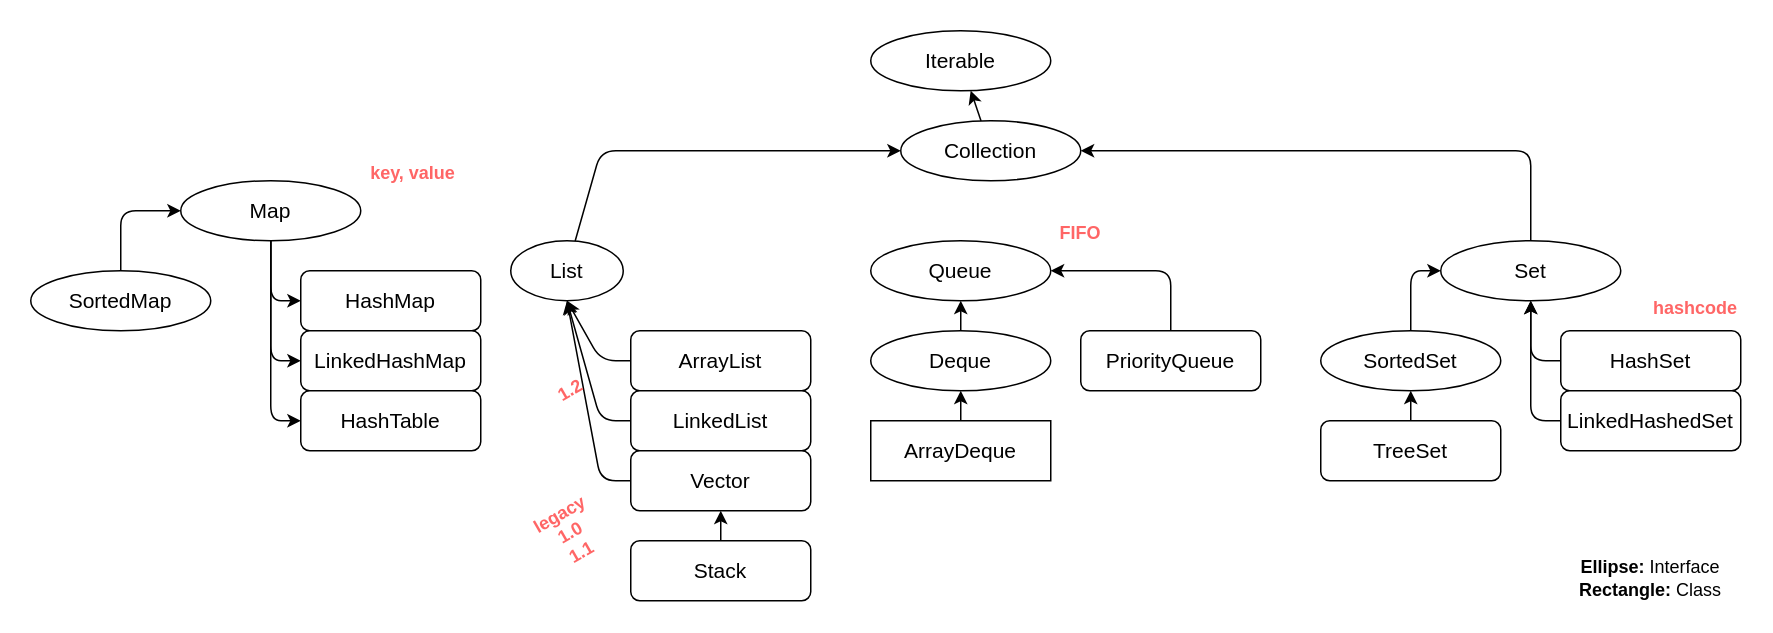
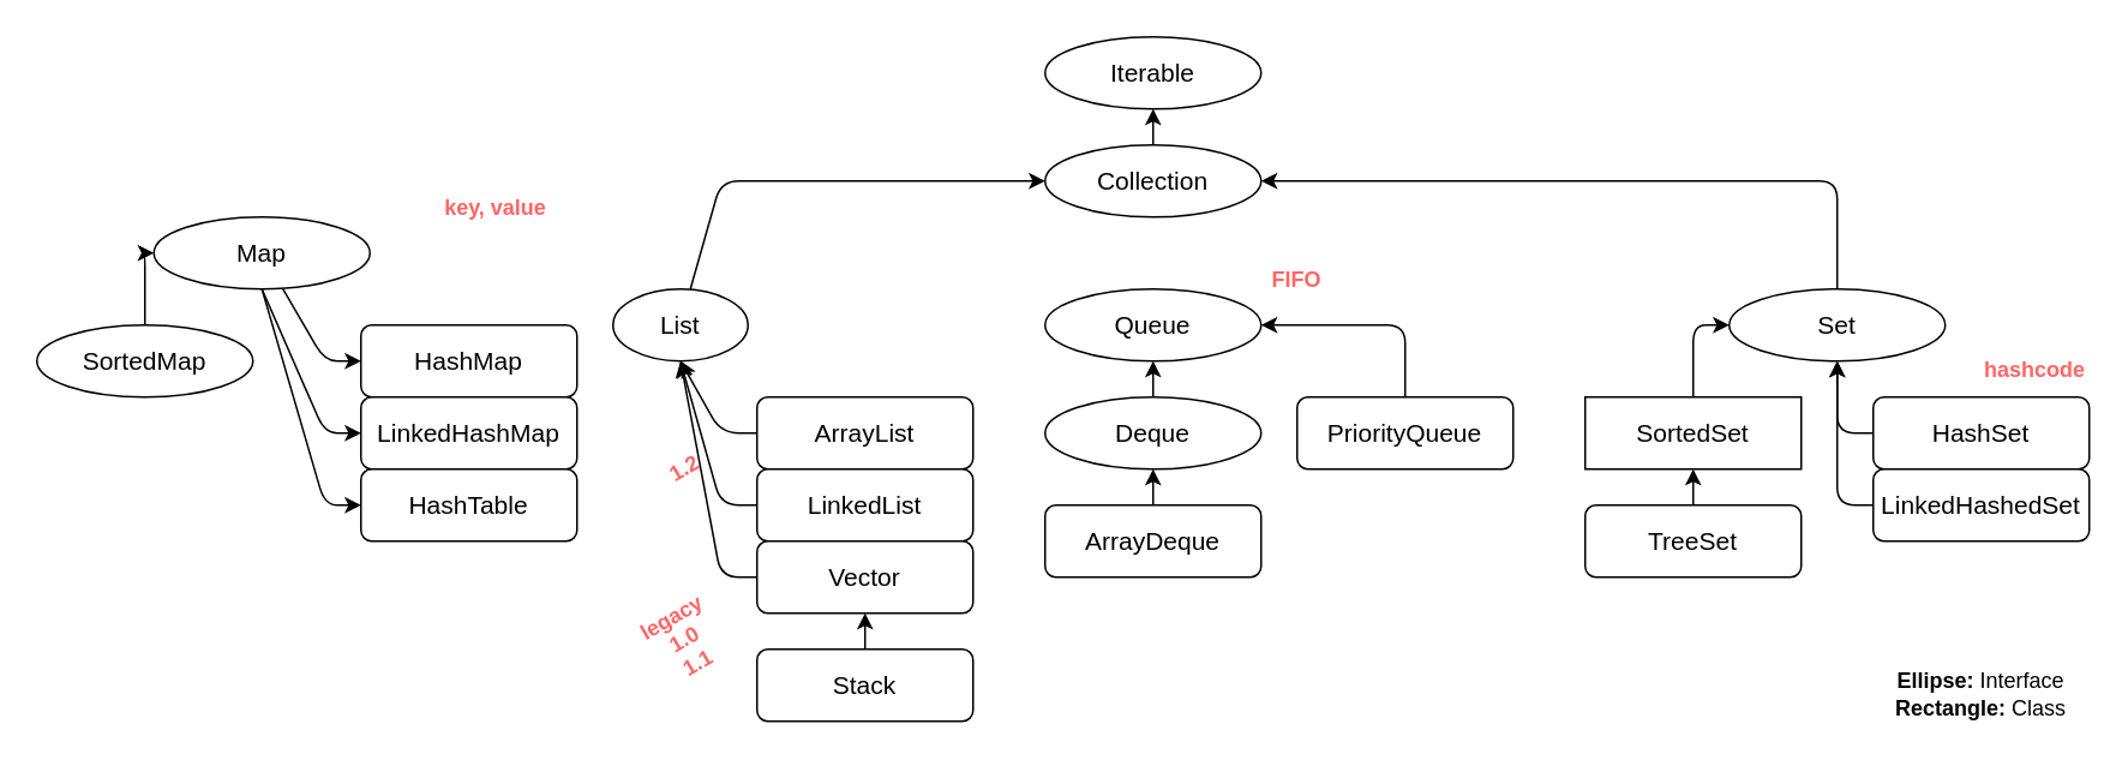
- <mxCell id="39" value="Collection" style="ellipse;whiteSpace=wrap;html=1;fontSize=14;" parent="1" vertex="1"><mxGeometry x="600" y="80" width="120" height="40" as="geometry" /></mxCell>
+ <mxCell id="39" value="Collection" style="ellipse;whiteSpace=wrap;html=1;fontSize=14;" parent="1" vertex="1"><mxGeometry x="580" y="80" width="120" height="40" as="geometry" /></mxCell>
- <mxCell id="5" value="Map" style="ellipse;whiteSpace=wrap;html=1;fontSize=14;" parent="1" vertex="1"><mxGeometry x="120" y="120" width="120" height="40" as="geometry" /></mxCell>
+ <mxCell id="5" value="Map" style="ellipse;whiteSpace=wrap;html=1;fontSize=14;" parent="1" vertex="1"><mxGeometry x="85" y="120" width="120" height="40" as="geometry" /></mxCell>
- <mxCell id="31" value="SortedSet" style="ellipse;whiteSpace=wrap;html=1;fontSize=14;" parent="1" vertex="1"><mxGeometry x="880" y="220" width="120" height="40" as="geometry" /></mxCell>
+ <mxCell id="31" value="SortedSet" style="whiteSpace=wrap;html=1;fontSize=14;rounded=0;" parent="1" vertex="1"><mxGeometry x="880" y="220" width="120" height="40" as="geometry" /></mxCell>
- <mxCell id="25" value="ArrayDeque" style="whiteSpace=wrap;html=1;fontSize=14;rounded=0;" parent="1" vertex="1"><mxGeometry x="580" y="280" width="120" height="40" as="geometry" /></mxCell>
+ <mxCell id="25" value="ArrayDeque" style="rounded=1;whiteSpace=wrap;html=1;fontSize=14;" parent="1" vertex="1"><mxGeometry x="580" y="280" width="120" height="40" as="geometry" /></mxCell>
